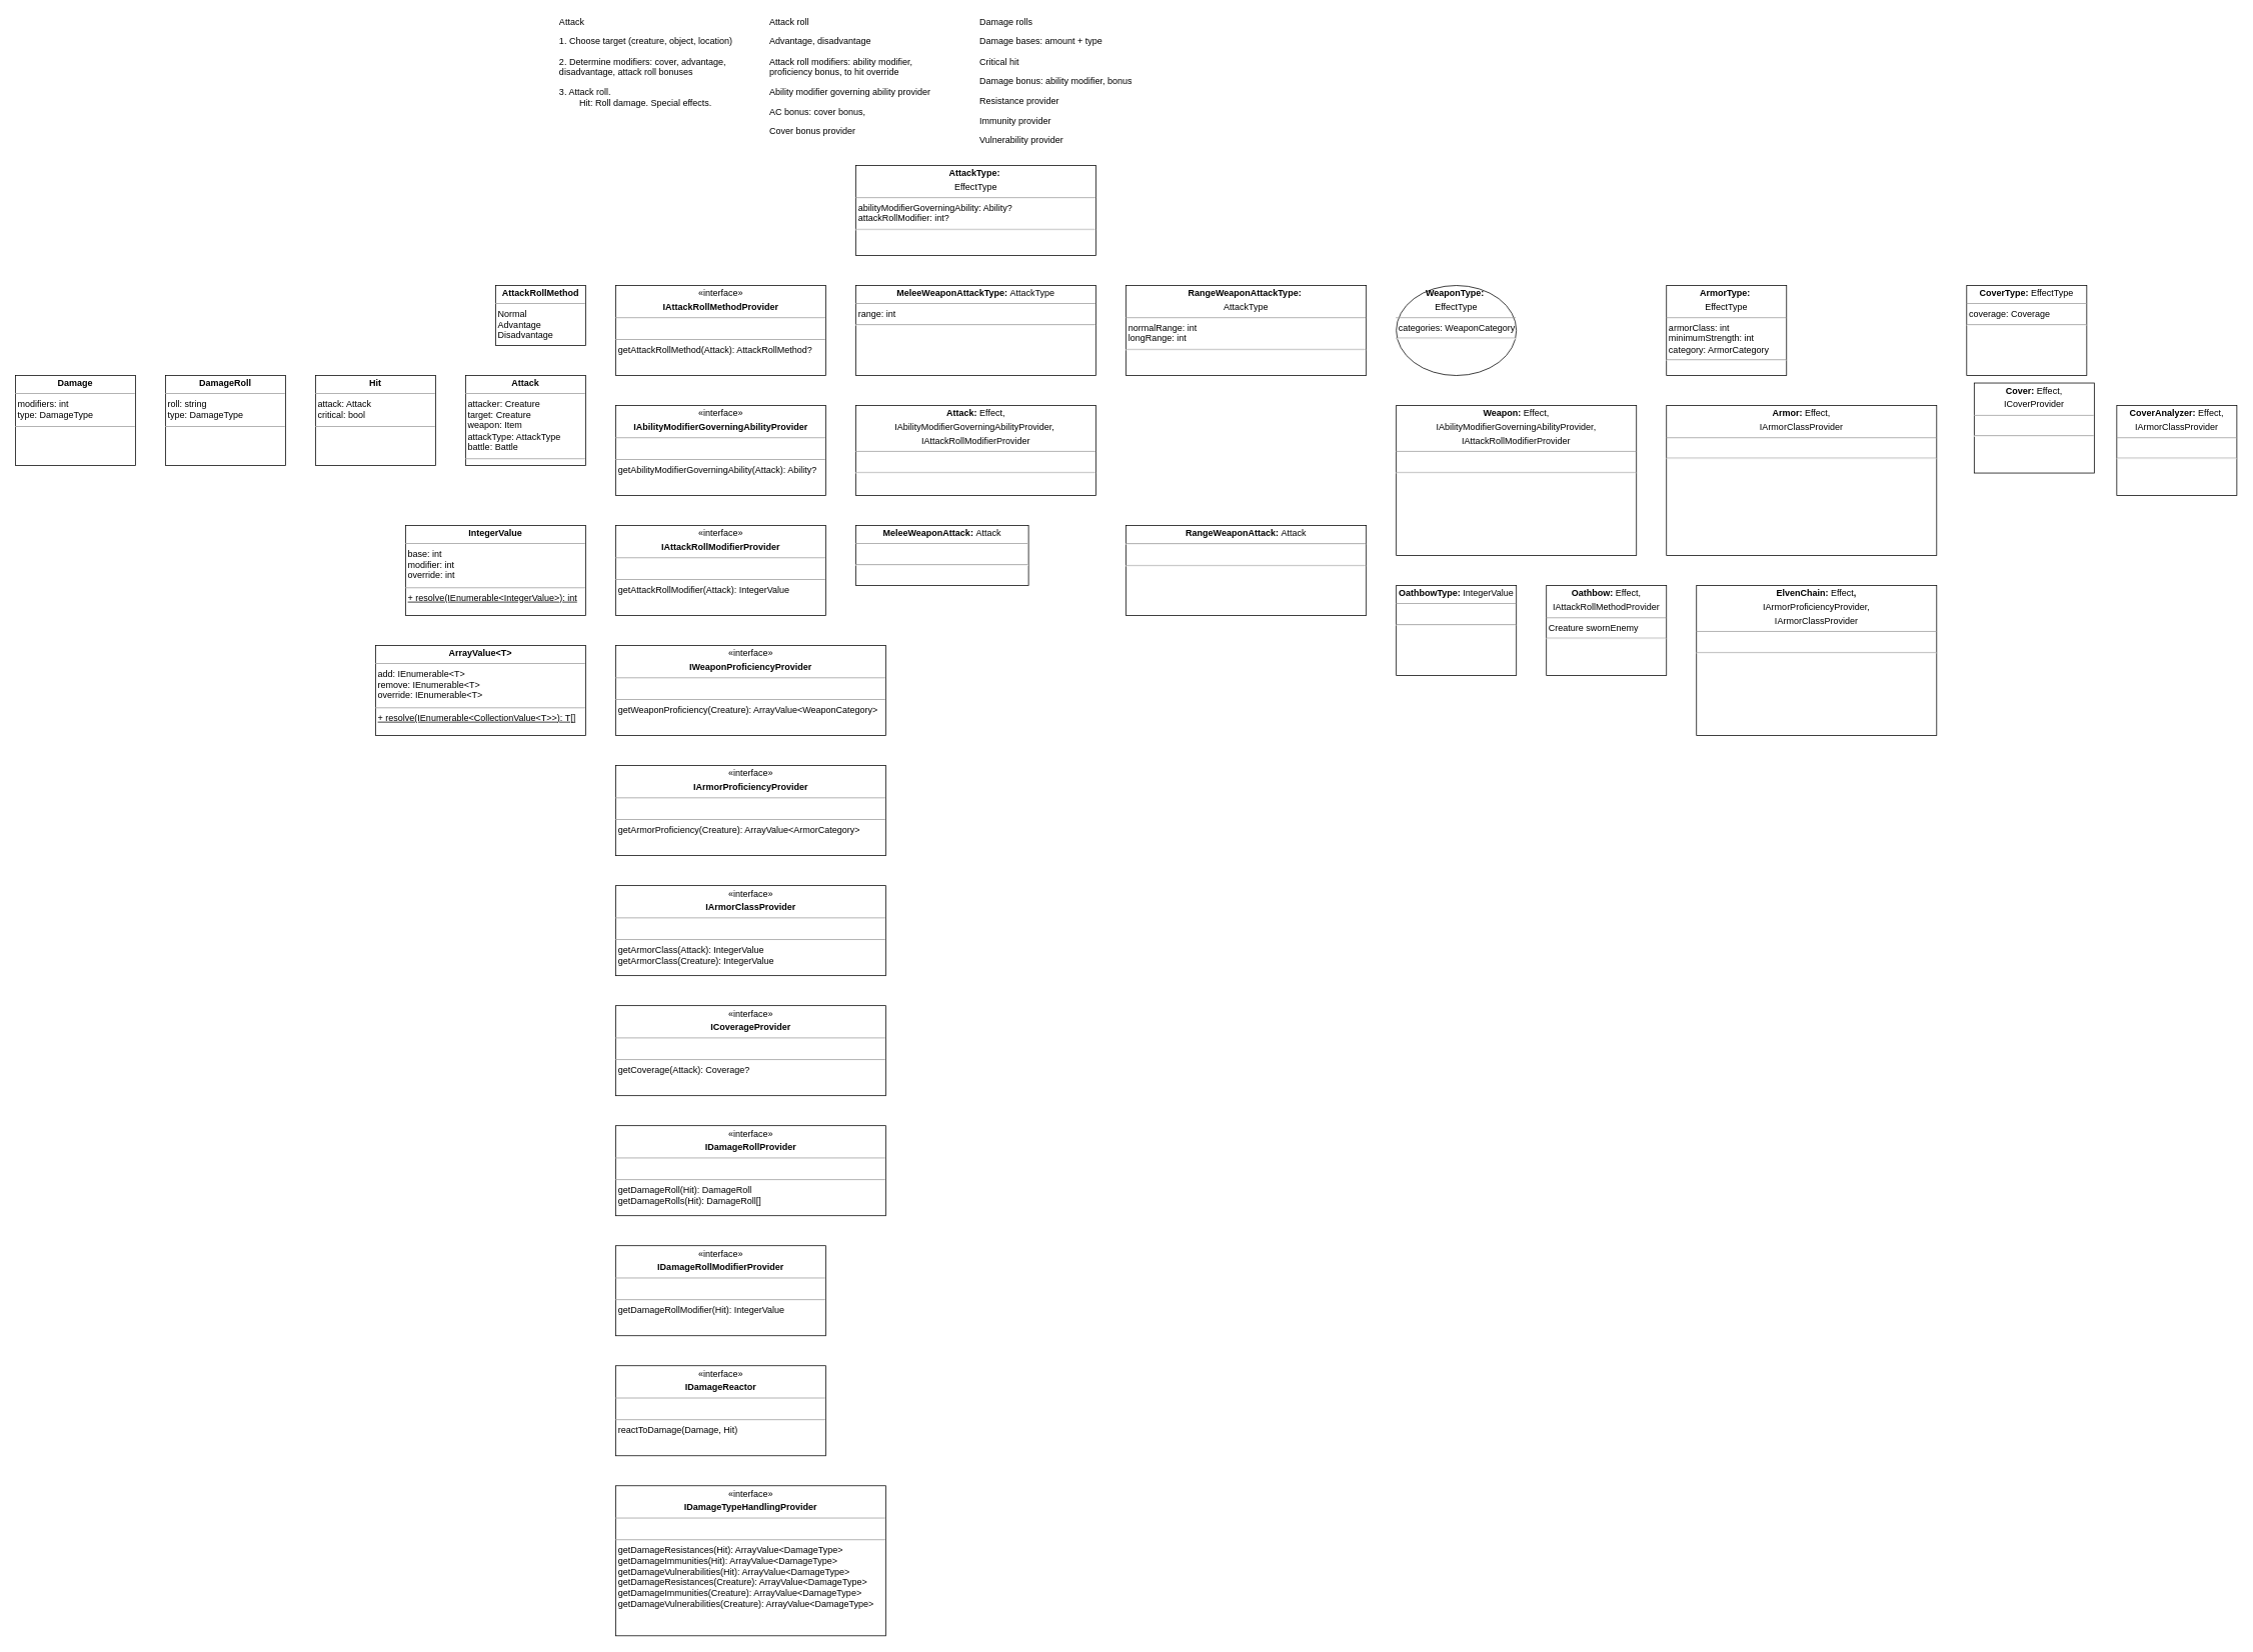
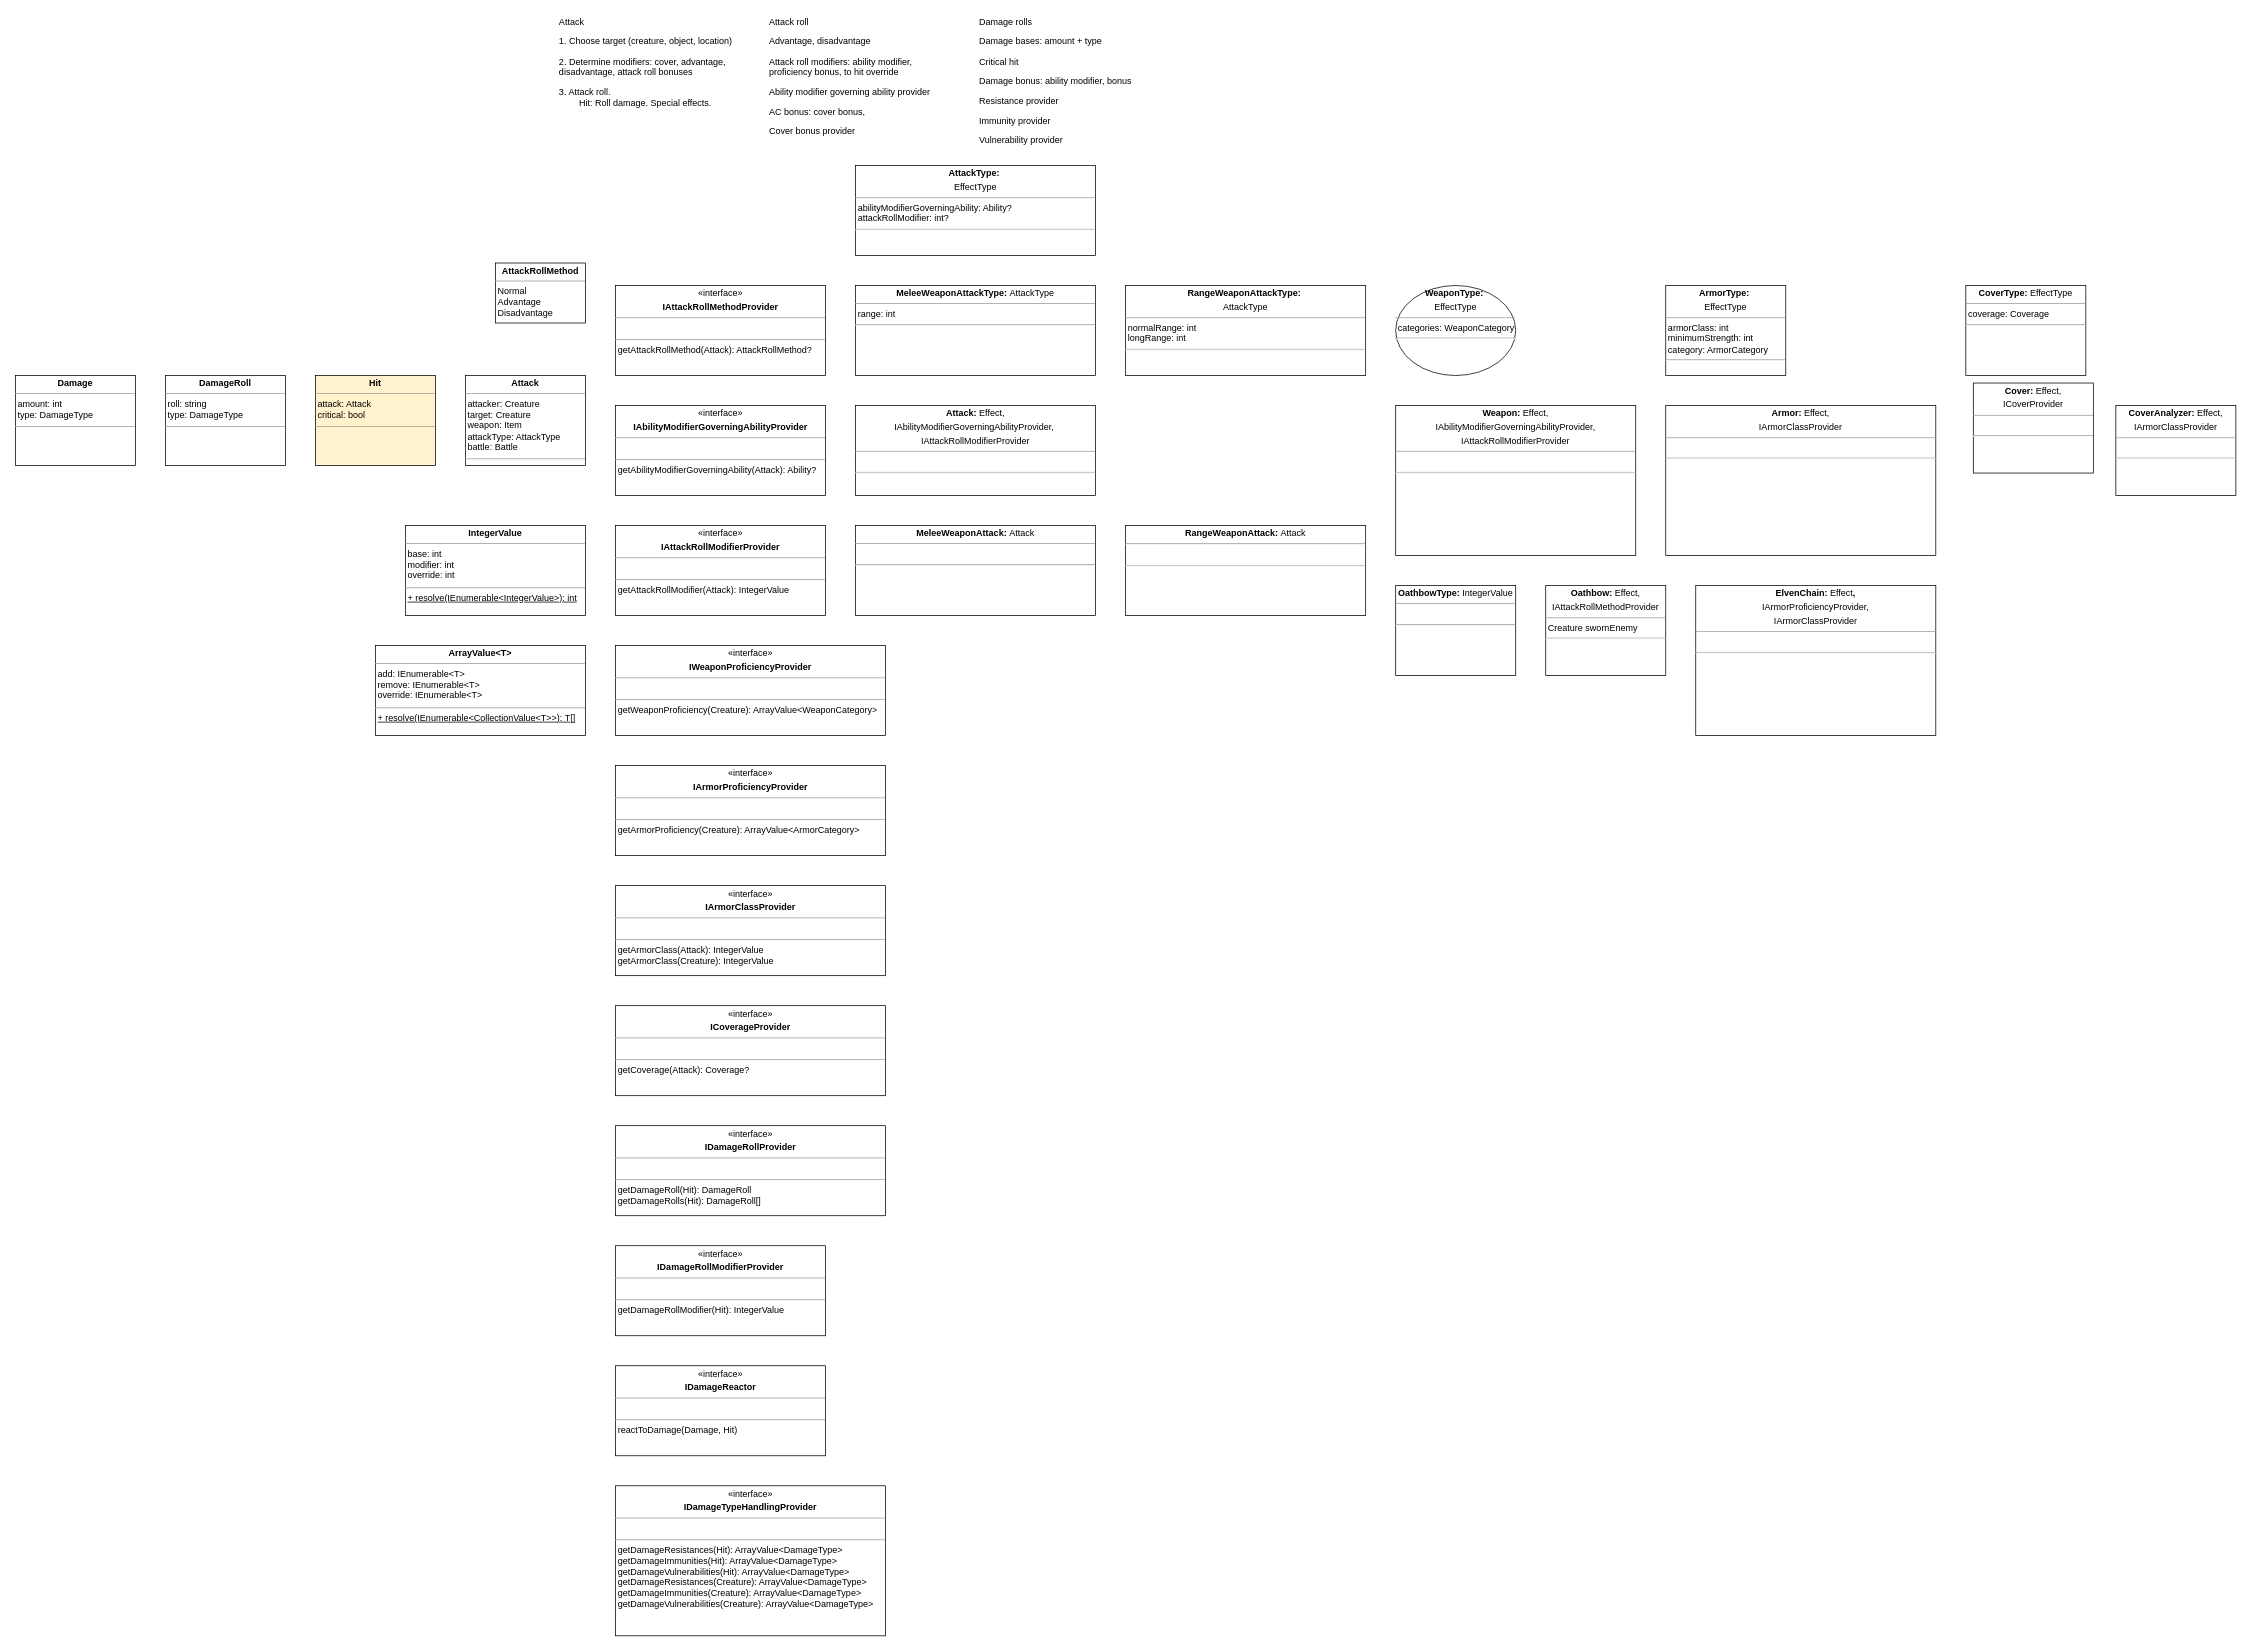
- <mxCell id="6" value="&lt;p style=&quot;margin:0px;margin-top:4px;text-align:center;&quot;&gt;&lt;b&gt;AttackRollMethod&lt;/b&gt;&lt;/p&gt;&lt;hr size=&quot;1&quot;&gt;&amp;nbsp;Normal&lt;br&gt;&amp;nbsp;Advantage&lt;br&gt;&amp;nbsp;Disadvantage" style="verticalAlign=top;align=left;overflow=fill;fontSize=12;fontFamily=Helvetica;html=1;" parent="1" vertex="1"><mxGeometry x="660" y="380" width="120" height="80" as="geometry" /></mxCell>
+ <mxCell id="6" value="&lt;p style=&quot;margin:0px;margin-top:4px;text-align:center;&quot;&gt;&lt;b&gt;AttackRollMethod&lt;/b&gt;&lt;/p&gt;&lt;hr size=&quot;1&quot;&gt;&amp;nbsp;Normal&lt;br&gt;&amp;nbsp;Advantage&lt;br&gt;&amp;nbsp;Disadvantage" style="verticalAlign=top;align=left;overflow=fill;fontSize=12;fontFamily=Helvetica;html=1;" parent="1" vertex="1"><mxGeometry x="660" y="350" width="120" height="80" as="geometry" /></mxCell>
- <mxCell id="37" value="&lt;p style=&quot;margin:0px;margin-top:4px;text-align:center;&quot;&gt;&lt;b style=&quot;background-color: initial;&quot;&gt;Damage&lt;/b&gt;&lt;br&gt;&lt;/p&gt;&lt;hr size=&quot;1&quot;&gt;&amp;nbsp;modifiers: int&lt;br&gt;&amp;nbsp;type: DamageType&lt;br&gt;&lt;div style=&quot;height:2px;&quot;&gt;&lt;/div&gt;&lt;hr size=&quot;1&quot;&gt;&amp;nbsp;" style="verticalAlign=top;align=left;overflow=fill;fontSize=12;fontFamily=Helvetica;html=1;" parent="1" vertex="1"><mxGeometry x="20" y="500" width="160" height="120" as="geometry" /></mxCell>
+ <mxCell id="37" value="&lt;p style=&quot;margin:0px;margin-top:4px;text-align:center;&quot;&gt;&lt;b style=&quot;background-color: initial;&quot;&gt;Damage&lt;/b&gt;&lt;br&gt;&lt;/p&gt;&lt;hr size=&quot;1&quot;&gt;&amp;nbsp;amount: int&lt;br&gt;&amp;nbsp;type: DamageType&lt;br&gt;&lt;div style=&quot;height:2px;&quot;&gt;&lt;/div&gt;&lt;hr size=&quot;1&quot;&gt;&amp;nbsp;" style="verticalAlign=top;align=left;overflow=fill;fontSize=12;fontFamily=Helvetica;html=1;" parent="1" vertex="1"><mxGeometry x="20" y="500" width="160" height="120" as="geometry" /></mxCell>
- <mxCell id="32" value="&lt;p style=&quot;margin:0px;margin-top:4px;text-align:center;&quot;&gt;&lt;b style=&quot;background-color: initial;&quot;&gt;Hit&lt;/b&gt;&lt;br&gt;&lt;/p&gt;&lt;hr size=&quot;1&quot;&gt;&amp;nbsp;attack: Attack&lt;br&gt;&amp;nbsp;critical: bool&lt;br&gt;&lt;div style=&quot;height:2px;&quot;&gt;&lt;/div&gt;&lt;hr size=&quot;1&quot;&gt;&amp;nbsp;" style="verticalAlign=top;align=left;overflow=fill;fontSize=12;fontFamily=Helvetica;html=1;" parent="1" vertex="1"><mxGeometry x="420" y="500" width="160" height="120" as="geometry" /></mxCell>
+ <mxCell id="32" value="&lt;p style=&quot;margin:0px;margin-top:4px;text-align:center;&quot;&gt;&lt;b style=&quot;background-color: initial;&quot;&gt;Hit&lt;/b&gt;&lt;br&gt;&lt;/p&gt;&lt;hr size=&quot;1&quot;&gt;&amp;nbsp;attack: Attack&lt;br&gt;&amp;nbsp;critical: bool&lt;br&gt;&lt;div style=&quot;height:2px;&quot;&gt;&lt;/div&gt;&lt;hr size=&quot;1&quot;&gt;&amp;nbsp;" style="verticalAlign=top;align=left;overflow=fill;fontSize=12;fontFamily=Helvetica;html=1;fillColor=#fff2cc;" parent="1" vertex="1"><mxGeometry x="420" y="500" width="160" height="120" as="geometry" /></mxCell>
- <mxCell id="12" value="&lt;p style=&quot;margin:0px;margin-top:4px;text-align:center;&quot;&gt;&lt;b&gt;MeleeWeaponAttack: &lt;/b&gt;Attack&lt;/p&gt;&lt;hr size=&quot;1&quot;&gt;&amp;nbsp;&lt;br&gt;&lt;hr&gt;&amp;nbsp;" style="verticalAlign=top;align=left;overflow=fill;fontSize=12;fontFamily=Helvetica;html=1;" parent="1" vertex="1"><mxGeometry x="1140" y="700" width="230" height="80" as="geometry" /></mxCell>
+ <mxCell id="12" value="&lt;p style=&quot;margin:0px;margin-top:4px;text-align:center;&quot;&gt;&lt;b&gt;MeleeWeaponAttack: &lt;/b&gt;Attack&lt;/p&gt;&lt;hr size=&quot;1&quot;&gt;&amp;nbsp;&lt;br&gt;&lt;hr&gt;&amp;nbsp;" style="verticalAlign=top;align=left;overflow=fill;fontSize=12;fontFamily=Helvetica;html=1;" parent="1" vertex="1"><mxGeometry x="1140" y="700" width="320" height="120" as="geometry" /></mxCell>
